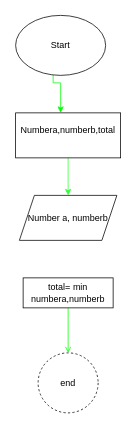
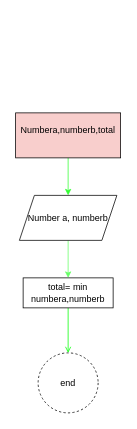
- <mxCell id="3" value="&lt;font style=&quot;vertical-align: inherit;&quot;&gt;&lt;font style=&quot;vertical-align: inherit;&quot;&gt;Start&lt;/font&gt;&lt;/font&gt;" style="ellipse;whiteSpace=wrap;html=1;" vertex="1" parent="1"><mxGeometry x="20" y="20" width="120" height="80" as="geometry" /></mxCell>
- <mxCell id="2" value="" style="edgeStyle=orthogonalEdgeStyle;rounded=0;orthogonalLoop=1;jettySize=auto;html=1;strokeColor=#00FF00;" edge="1" parent="1" source="3" target="5"><mxGeometry relative="1" as="geometry"><Array as="points"><mxPoint x="70" y="110" /><mxPoint x="80" y="110" /></Array></mxGeometry></mxCell>
- <mxCell id="5" value="&lt;font style=&quot;vertical-align: inherit;&quot;&gt;&lt;font style=&quot;vertical-align: inherit;&quot;&gt;Numbera,numberb,total&lt;/font&gt;&lt;/font&gt;&lt;div&gt;&lt;font style=&quot;vertical-align: inherit;&quot;&gt;&lt;font style=&quot;vertical-align: inherit;&quot;&gt;&lt;br&gt;&lt;/font&gt;&lt;/font&gt;&lt;/div&gt;" style="whiteSpace=wrap;html=1;" vertex="1" parent="1"><mxGeometry x="20" y="150" width="140" height="60" as="geometry" /></mxCell>
+ <mxCell id="5" value="&lt;font style=&quot;vertical-align: inherit;&quot;&gt;&lt;font style=&quot;vertical-align: inherit;&quot;&gt;Numbera,numberb,total&lt;/font&gt;&lt;/font&gt;&lt;div&gt;&lt;font style=&quot;vertical-align: inherit;&quot;&gt;&lt;font style=&quot;vertical-align: inherit;&quot;&gt;&lt;br&gt;&lt;/font&gt;&lt;/font&gt;&lt;/div&gt;" style="whiteSpace=wrap;html=1;fillColor=#f8cecc;" vertex="1" parent="1"><mxGeometry x="20" y="150" width="140" height="60" as="geometry" /></mxCell>
+ <mxCell id="6" value="" style="edgeStyle=orthogonalEdgeStyle;rounded=0;orthogonalLoop=1;jettySize=auto;html=1;strokeColor=#66FF66;" edge="1" parent="1" source="7" target="9"><mxGeometry relative="1" as="geometry" /></mxCell>
